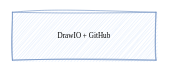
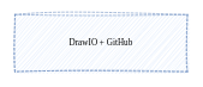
- <mxCell id="2" value="&lt;font face=&quot;Comic Sans MS&quot;&gt;DrawIO + GitHub&lt;/font&gt;" style="rounded=0;whiteSpace=wrap;html=1;glass=0;sketch=1;curveFitting=1;jiggle=2;fillColor=#dae8fc;strokeColor=#6c8ebf;" parent="1" vertex="1"><mxGeometry x="20" y="20" width="240" height="80" as="geometry" /></mxCell>
+ <mxCell id="2" value="&lt;font face=&quot;Comic Sans MS&quot;&gt;DrawIO + GitHub&lt;/font&gt;" style="rounded=0;whiteSpace=wrap;html=1;glass=0;sketch=1;curveFitting=1;jiggle=2;fillColor=#dae8fc;strokeColor=#6c8ebf;dashed=1;" parent="1" vertex="1"><mxGeometry x="20" y="20" width="240" height="80" as="geometry" /></mxCell>
